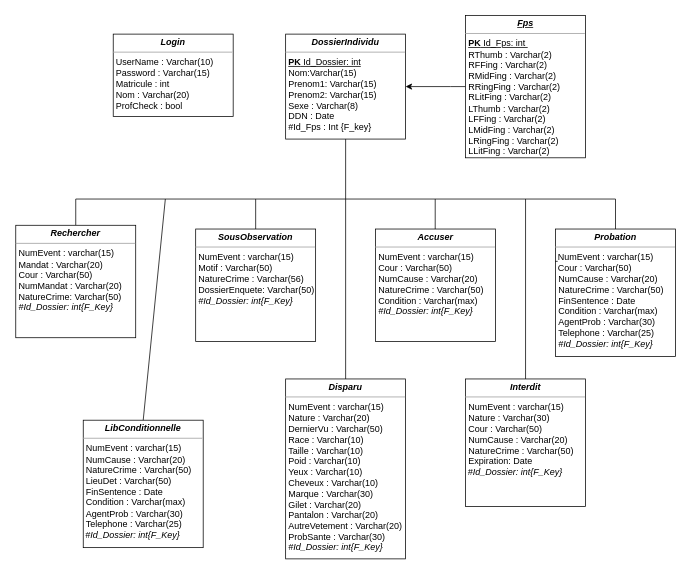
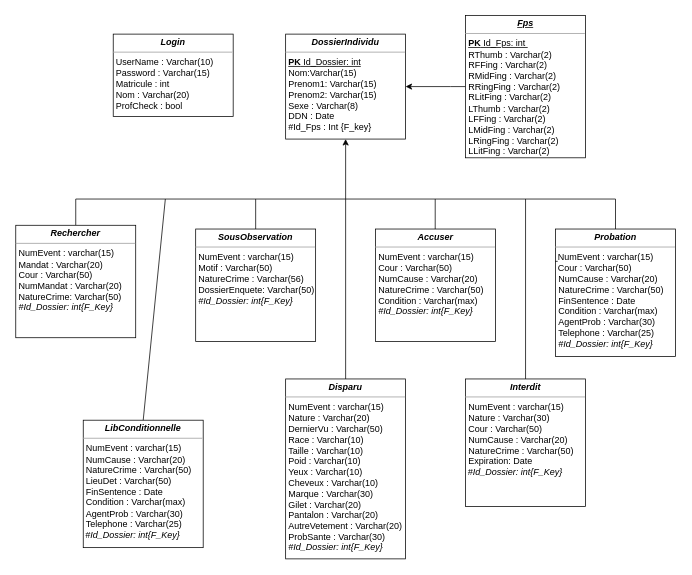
- <mxCell id="7" style="edgeStyle=orthogonalEdgeStyle;rounded=0;orthogonalLoop=1;jettySize=auto;html=1;exitX=0.5;exitY=0;exitDx=0;exitDy=0;endArrow=none;" parent="1" source="8" target="2" edge="1"><mxGeometry relative="1" as="geometry"><Array as="points"><mxPoint x="100" y="265" /><mxPoint x="460" y="265" /></Array><mxPoint x="460" y="245" as="targetPoint" /></mxGeometry></mxCell>
+ <mxCell id="7" style="edgeStyle=orthogonalEdgeStyle;rounded=0;orthogonalLoop=1;jettySize=auto;html=1;exitX=0.5;exitY=0;exitDx=0;exitDy=0;" parent="1" source="8" target="2" edge="1"><mxGeometry relative="1" as="geometry"><Array as="points"><mxPoint x="100" y="265" /><mxPoint x="460" y="265" /></Array><mxPoint x="460" y="245" as="targetPoint" /></mxGeometry></mxCell>
